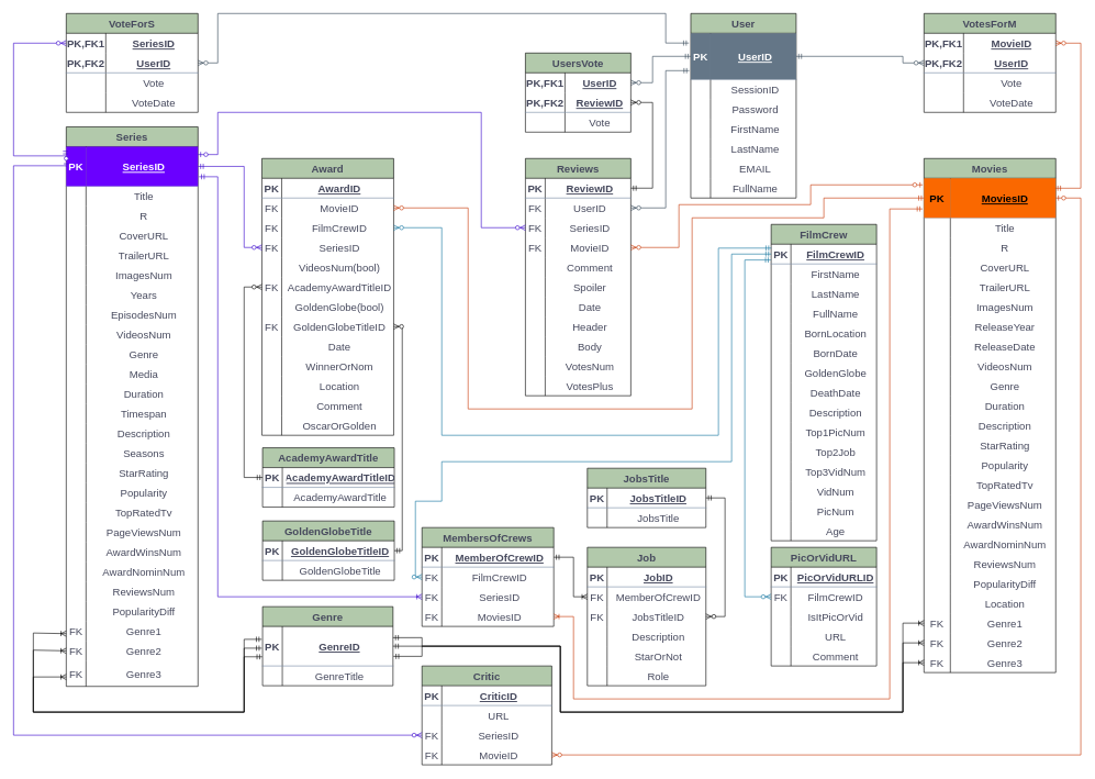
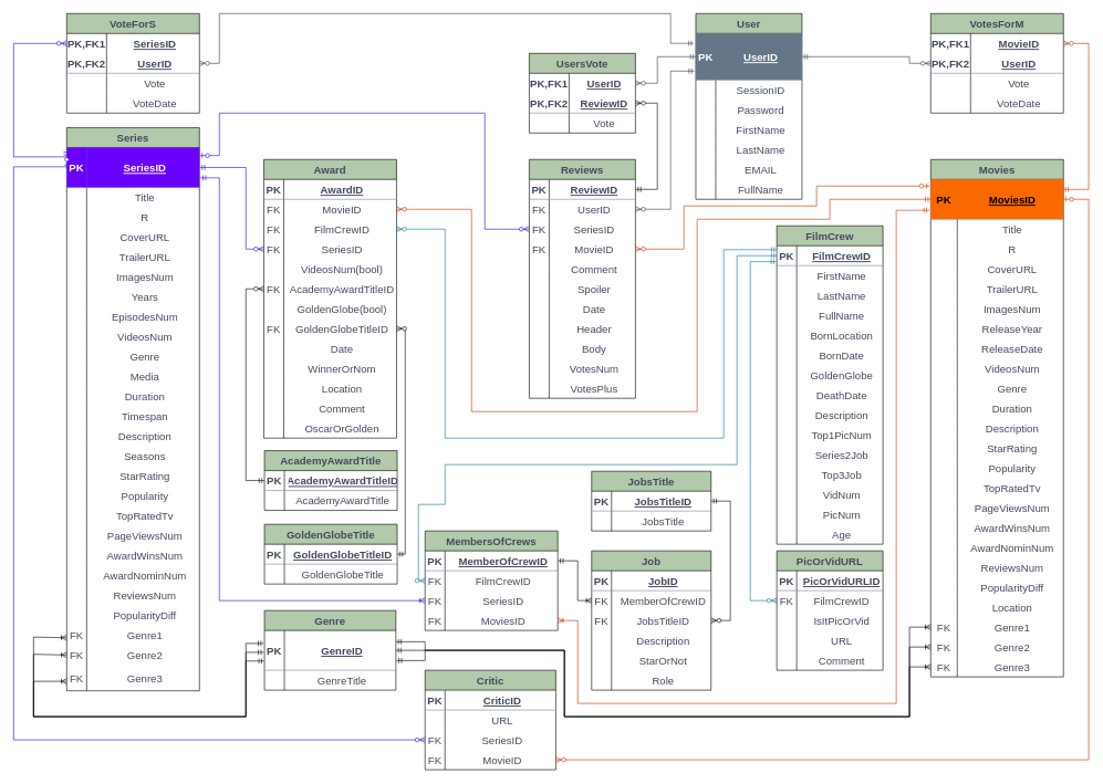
- <mxCell id="387" value="Top2Job" style="shape=partialRectangle;connectable=0;fillColor=none;top=0;left=0;bottom=0;right=0;align=center;spacingLeft=6;overflow=hidden;fontSize=16;fontStyle=0;rounded=0;labelBackgroundColor=none;strokeColor=#788AA3;fontColor=#46495D;shadow=0;labelBorderColor=none;" parent="385" vertex="1"><mxGeometry x="30" width="130" height="30" as="geometry"><mxRectangle width="130" height="30" as="alternateBounds" /></mxGeometry></mxCell>
+ <mxCell id="387" value="Series2Job" style="shape=partialRectangle;connectable=0;fillColor=none;top=0;left=0;bottom=0;right=0;align=center;spacingLeft=6;overflow=hidden;fontSize=16;fontStyle=0;rounded=0;labelBackgroundColor=none;strokeColor=#788AA3;fontColor=#46495D;shadow=0;labelBorderColor=none;" parent="385" vertex="1"><mxGeometry x="30" width="130" height="30" as="geometry"><mxRectangle width="130" height="30" as="alternateBounds" /></mxGeometry></mxCell>
- <mxCell id="390" value="Top3VidNum" style="shape=partialRectangle;connectable=0;fillColor=none;top=0;left=0;bottom=0;right=0;align=center;spacingLeft=6;overflow=hidden;fontSize=16;fontStyle=0;rounded=0;labelBackgroundColor=none;strokeColor=#788AA3;fontColor=#46495D;shadow=0;labelBorderColor=none;" parent="388" vertex="1"><mxGeometry x="30" width="130" height="30" as="geometry"><mxRectangle width="130" height="30" as="alternateBounds" /></mxGeometry></mxCell>
+ <mxCell id="390" value="Top3Job" style="shape=partialRectangle;connectable=0;fillColor=none;top=0;left=0;bottom=0;right=0;align=center;spacingLeft=6;overflow=hidden;fontSize=16;fontStyle=0;rounded=0;labelBackgroundColor=none;strokeColor=#788AA3;fontColor=#46495D;shadow=0;labelBorderColor=none;" parent="388" vertex="1"><mxGeometry x="30" width="130" height="30" as="geometry"><mxRectangle width="130" height="30" as="alternateBounds" /></mxGeometry></mxCell>
